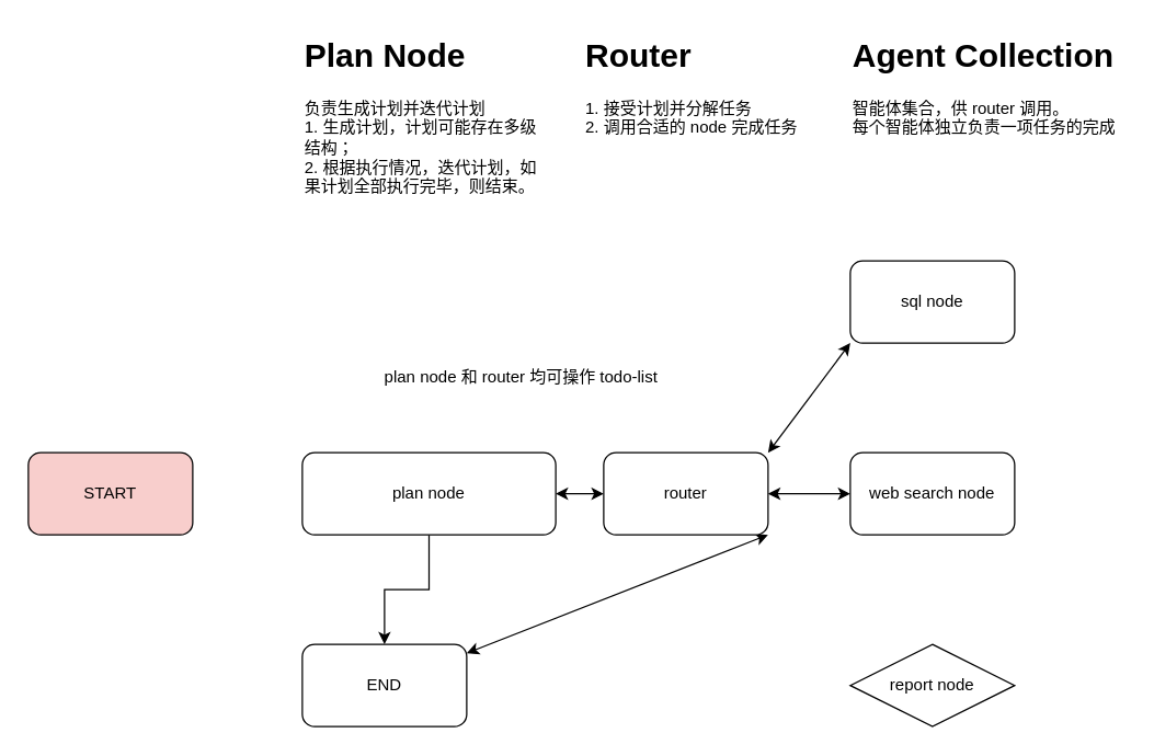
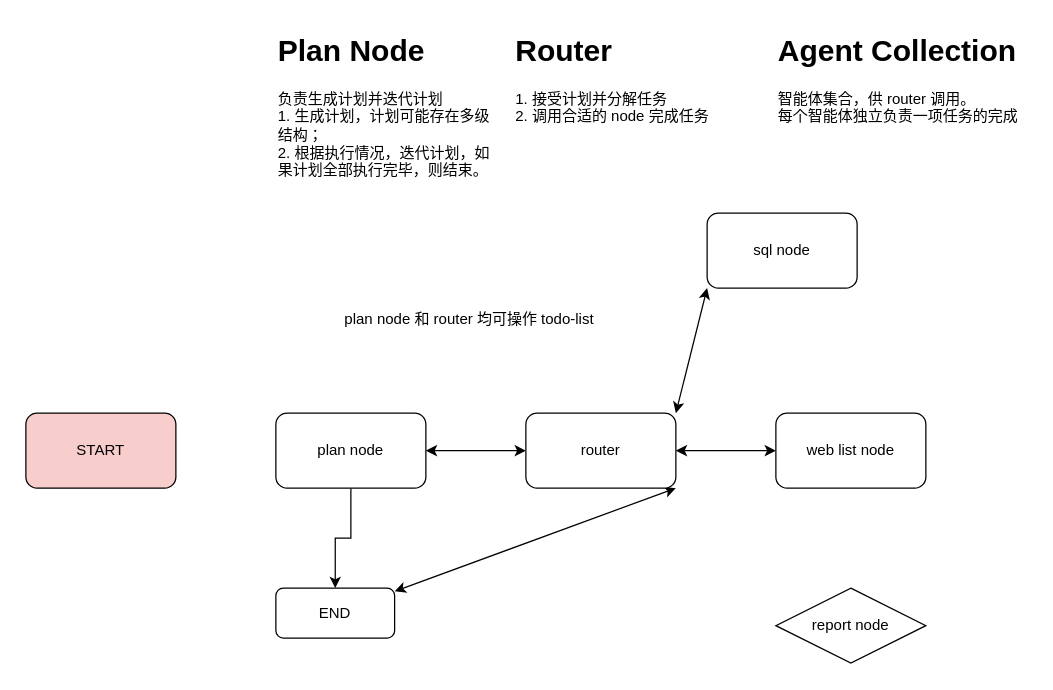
- <mxCell id="15" value="&lt;h1 style=&quot;margin-top: 0px;&quot;&gt;Router&lt;/h1&gt;&lt;div&gt;1. 接受计划并分解任务&lt;/div&gt;&lt;div&gt;2. 调用合适的 node 完成任务&lt;/div&gt;" style="text;html=1;whiteSpace=wrap;overflow=hidden;rounded=0;" vertex="1" parent="1"><mxGeometry x="425" y="20" width="180" height="120" as="geometry" /></mxCell>
+ <mxCell id="15" value="&lt;h1 style=&quot;margin-top: 0px;&quot;&gt;Router&lt;/h1&gt;&lt;div&gt;1. 接受计划并分解任务&lt;/div&gt;&lt;div&gt;2. 调用合适的 node 完成任务&lt;/div&gt;" style="text;html=1;whiteSpace=wrap;overflow=hidden;rounded=0;" vertex="1" parent="1"><mxGeometry x="410" y="20" width="180" height="120" as="geometry" /></mxCell>
- <mxCell id="11" value="sql node" style="whiteSpace=wrap;html=1;rounded=1;" vertex="1" parent="1"><mxGeometry x="620" y="190" width="120" height="60" as="geometry" /></mxCell>
+ <mxCell id="11" value="sql node" style="whiteSpace=wrap;html=1;rounded=1;" vertex="1" parent="1"><mxGeometry x="565" y="170" width="120" height="60" as="geometry" /></mxCell>
- <mxCell id="17" value="plan node 和 router 均可操作 todo-list" style="text;html=1;align=center;verticalAlign=middle;whiteSpace=wrap;rounded=0;" vertex="1" parent="1"><mxGeometry x="255" y="260" width="250" height="30" as="geometry" /></mxCell>
+ <mxCell id="17" value="plan node 和 router 均可操作 todo-list" style="text;html=1;align=center;verticalAlign=middle;whiteSpace=wrap;rounded=0;" vertex="1" parent="1"><mxGeometry x="250" y="240" width="250" height="30" as="geometry" /></mxCell>
- <mxCell id="5" value="plan node" style="whiteSpace=wrap;html=1;rounded=1;" vertex="1" parent="1"><mxGeometry x="220" y="330" width="185" height="60" as="geometry" /></mxCell>
+ <mxCell id="5" value="plan node" style="whiteSpace=wrap;html=1;rounded=1;" vertex="1" parent="1"><mxGeometry x="220" y="330" width="120" height="60" as="geometry" /></mxCell>
- <mxCell id="9" value="router" style="whiteSpace=wrap;html=1;rounded=1;" vertex="1" parent="1"><mxGeometry x="440" y="330" width="120" height="60" as="geometry" /></mxCell>
+ <mxCell id="9" value="router" style="whiteSpace=wrap;html=1;rounded=1;" vertex="1" parent="1"><mxGeometry x="420" y="330" width="120" height="60" as="geometry" /></mxCell>
- <mxCell id="10" value="web search node" style="whiteSpace=wrap;html=1;rounded=1;" vertex="1" parent="1"><mxGeometry x="620" y="330" width="120" height="60" as="geometry" /></mxCell>
+ <mxCell id="10" value="web list node" style="whiteSpace=wrap;html=1;rounded=1;" vertex="1" parent="1"><mxGeometry x="620" y="330" width="120" height="60" as="geometry" /></mxCell>
- <mxCell id="13" value="END" style="whiteSpace=wrap;html=1;rounded=1;" vertex="1" parent="1"><mxGeometry x="220" y="470" width="120" height="60" as="geometry" /></mxCell>
+ <mxCell id="13" value="END" style="whiteSpace=wrap;html=1;rounded=1;" vertex="1" parent="1"><mxGeometry x="220" y="470" width="95" height="40" as="geometry" /></mxCell>
